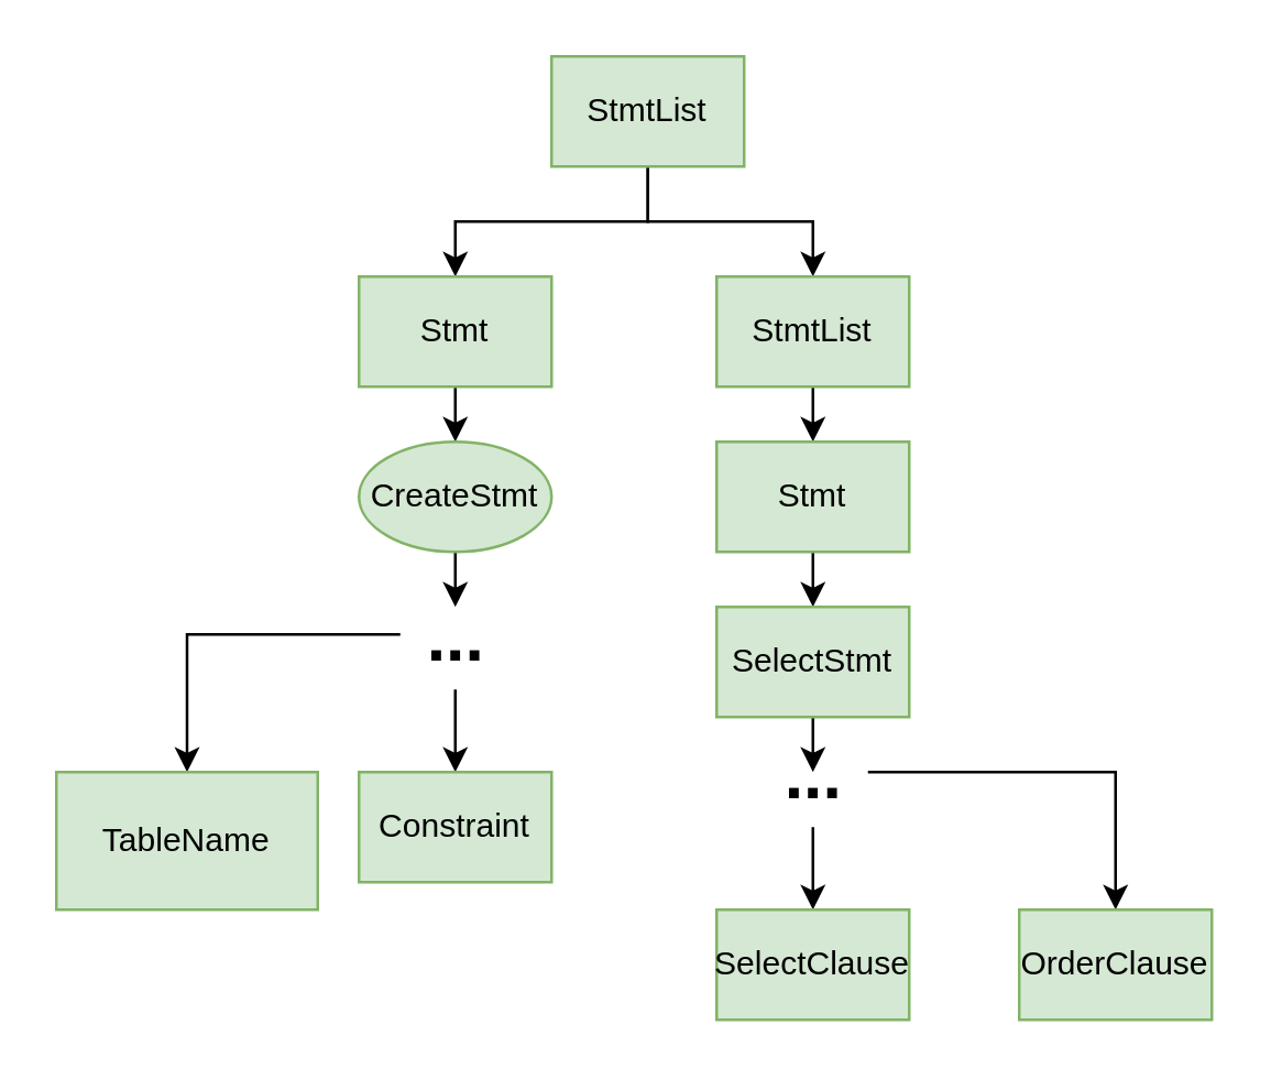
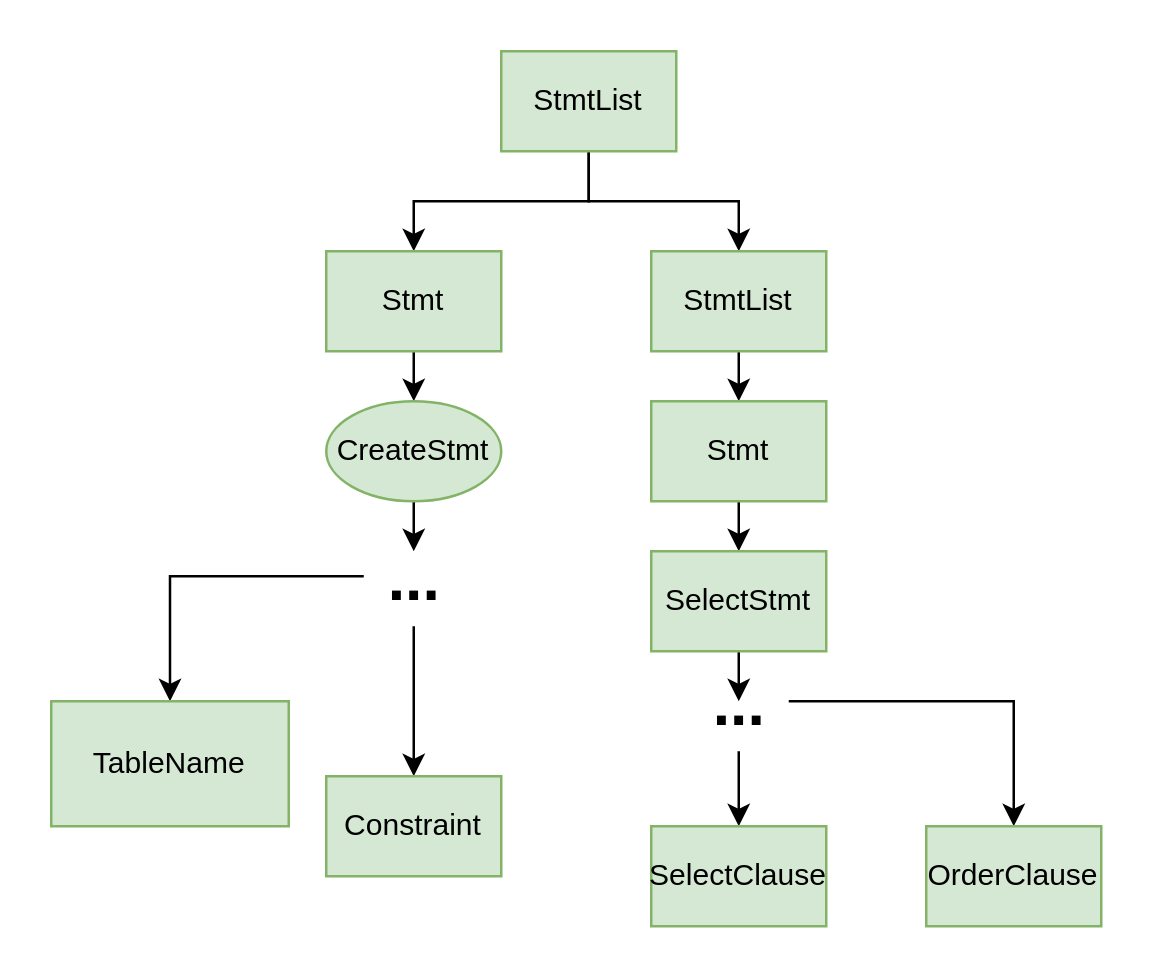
- <mxCell id="22" value="Constraint" style="rounded=0;whiteSpace=wrap;html=1;fillColor=#d5e8d4;strokeColor=#82b366;" vertex="1" parent="1"><mxGeometry x="130" y="280" width="70" height="40" as="geometry" /></mxCell>
+ <mxCell id="22" value="Constraint" style="rounded=0;whiteSpace=wrap;html=1;fillColor=#d5e8d4;strokeColor=#82b366;" vertex="1" parent="1"><mxGeometry x="130" y="310" width="70" height="40" as="geometry" /></mxCell>
